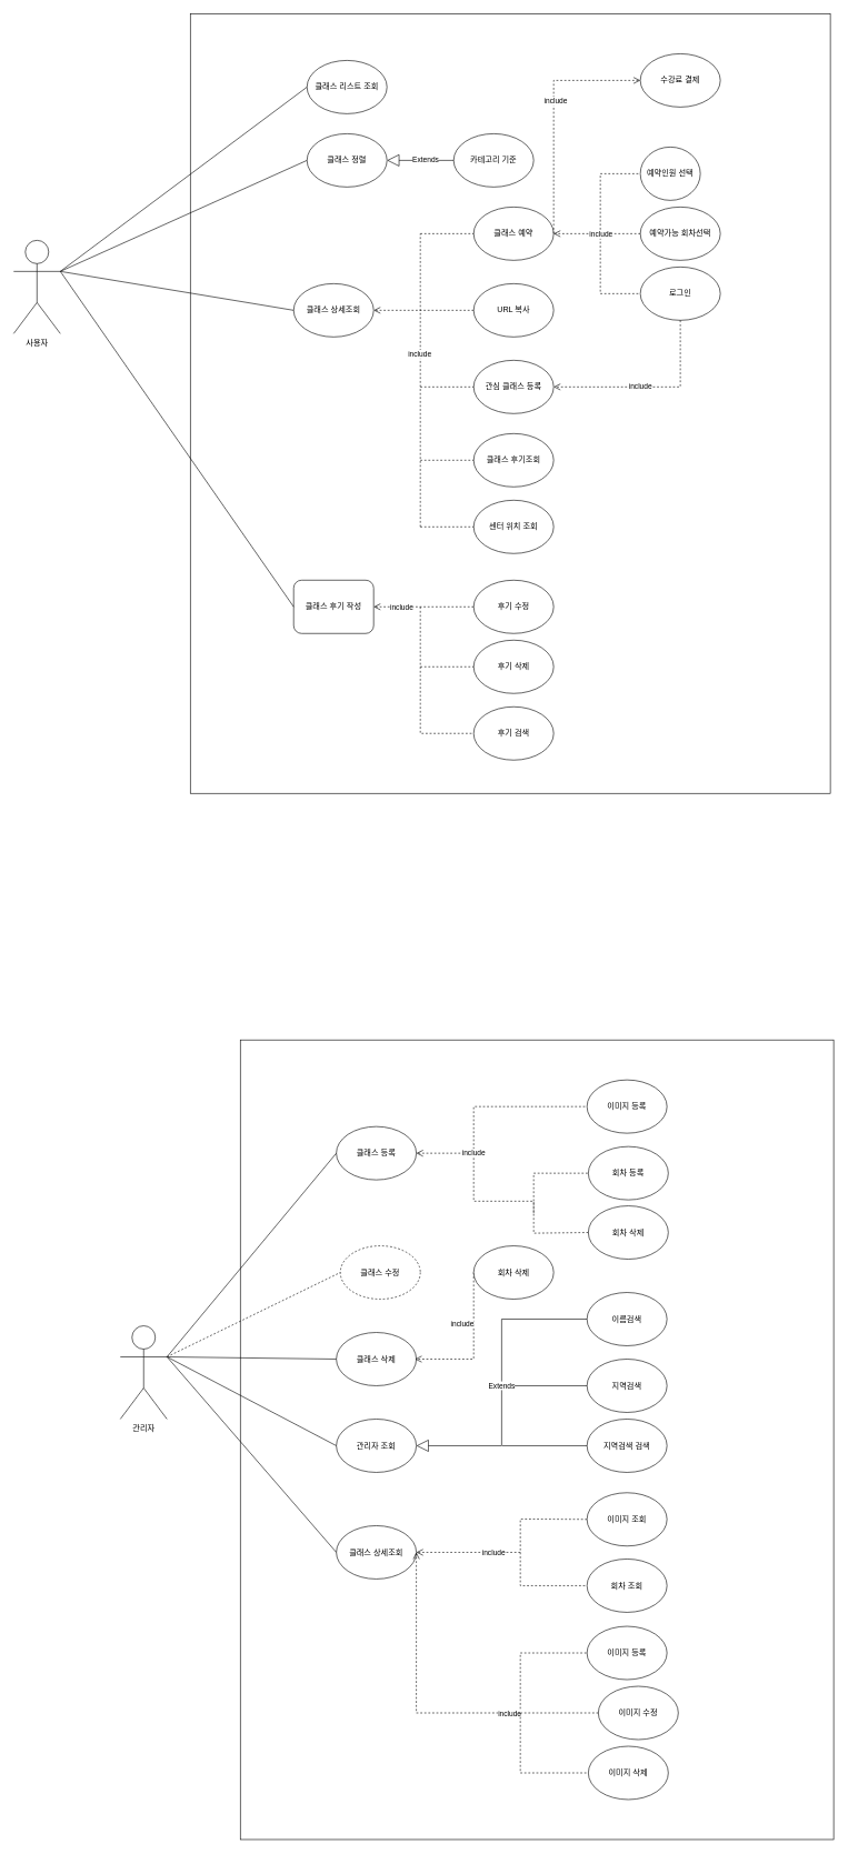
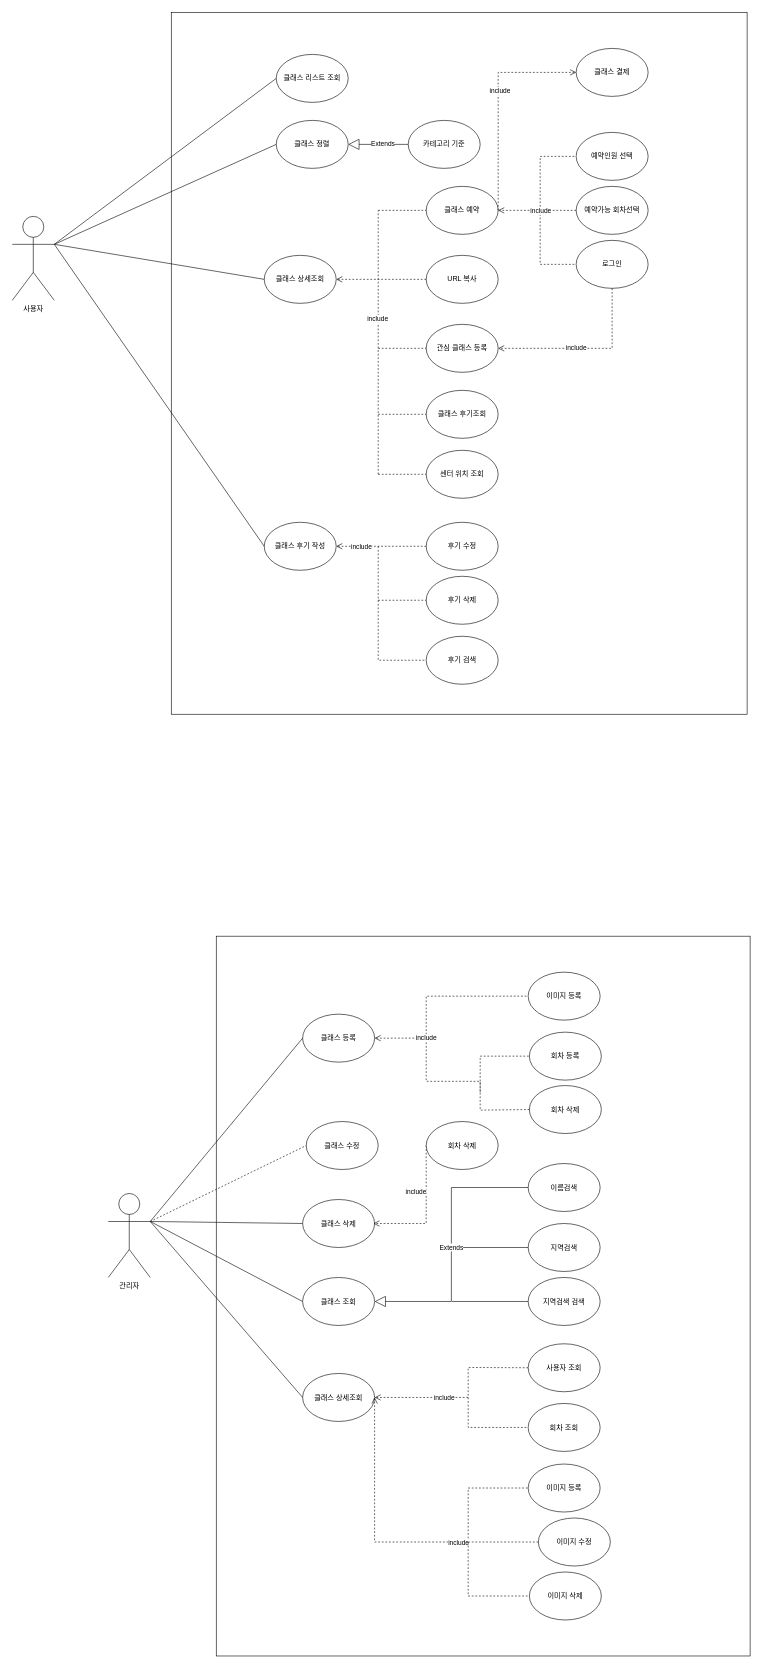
- <mxCell id="28" value="수강료 결제" style="ellipse;whiteSpace=wrap;html=1;" parent="1" vertex="1"><mxGeometry x="960" y="80" width="120" height="80" as="geometry" /></mxCell>
+ <mxCell id="28" value="클래스 결제" style="ellipse;whiteSpace=wrap;html=1;" parent="1" vertex="1"><mxGeometry x="960" y="80" width="120" height="80" as="geometry" /></mxCell>
- <mxCell id="35" value="예약인원 선택" style="ellipse;whiteSpace=wrap;html=1;" vertex="1" parent="1"><mxGeometry x="960" y="220" width="90" height="80" as="geometry" /></mxCell>
+ <mxCell id="35" value="예약인원 선택" style="ellipse;whiteSpace=wrap;html=1;" vertex="1" parent="1"><mxGeometry x="960" width="120" height="80" as="geometry" y="220" /></mxCell>
- <mxCell id="33" value="클래스 후기 작성" style="whiteSpace=wrap;html=1;rounded=1;" parent="1" vertex="1"><mxGeometry x="440" y="870" width="120" height="80" as="geometry" /></mxCell>
+ <mxCell id="33" value="클래스 후기 작성" style="ellipse;whiteSpace=wrap;html=1;" parent="1" vertex="1"><mxGeometry x="440" y="870" width="120" height="80" as="geometry" /></mxCell>
- <mxCell id="7" value="클래스 수정" style="ellipse;whiteSpace=wrap;html=1;dashed=1;" parent="1" vertex="1"><mxGeometry x="510" y="1869" width="120" height="80" as="geometry" /></mxCell>
+ <mxCell id="7" value="클래스 수정" style="ellipse;whiteSpace=wrap;html=1;" parent="1" vertex="1"><mxGeometry x="510" y="1869" width="120" height="80" as="geometry" /></mxCell>
- <mxCell id="9" value="관리자 조회" style="ellipse;whiteSpace=wrap;html=1;" parent="1" vertex="1"><mxGeometry x="504" y="2129" width="120" height="80" as="geometry" /></mxCell>
+ <mxCell id="9" value="클래스 조회" style="ellipse;whiteSpace=wrap;html=1;" parent="1" vertex="1"><mxGeometry x="504" y="2129" width="120" height="80" as="geometry" /></mxCell>
- <mxCell id="59" value="이미지 조회" style="ellipse;whiteSpace=wrap;html=1;" vertex="1" parent="1"><mxGeometry x="880" y="2239.5" width="120" height="80" as="geometry" /></mxCell>
+ <mxCell id="59" value="사용자 조회" style="ellipse;whiteSpace=wrap;html=1;" vertex="1" parent="1"><mxGeometry x="880" y="2239.5" width="120" height="80" as="geometry" /></mxCell>
